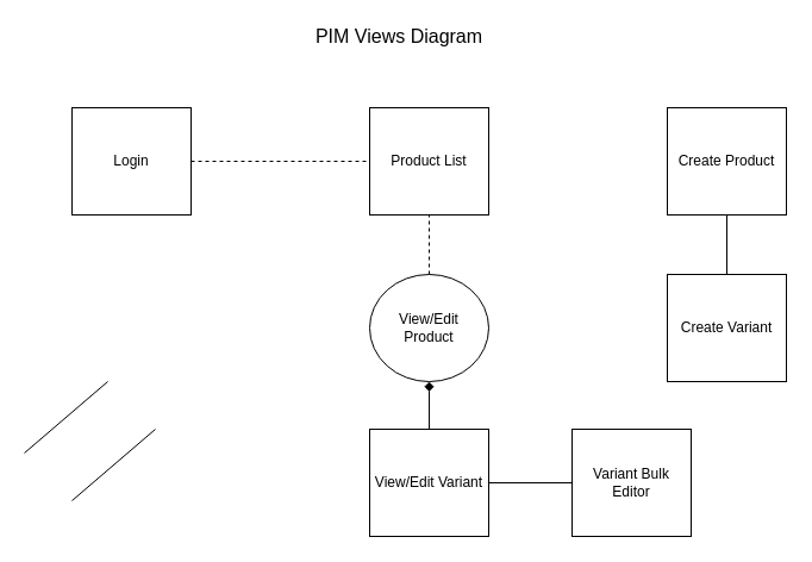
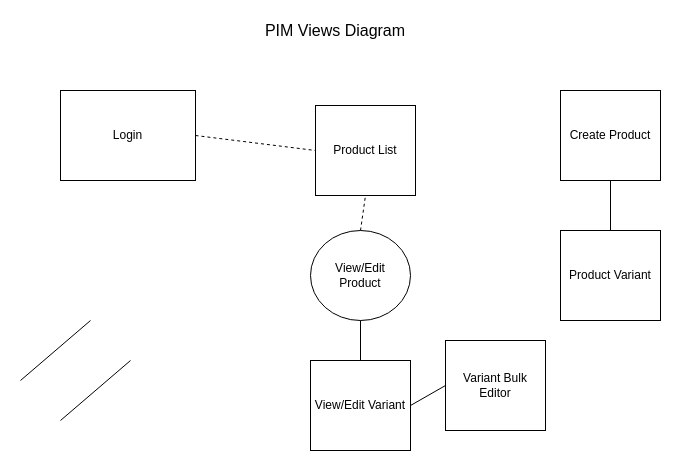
- <mxCell id="3" value="Login" style="whiteSpace=wrap;html=1;align=center;" vertex="1" parent="1"><mxGeometry x="60" y="90" width="100" height="90" as="geometry" /></mxCell>
+ <mxCell id="3" value="Login" style="whiteSpace=wrap;html=1;align=center;" vertex="1" parent="1"><mxGeometry x="60" y="90" width="135" height="90" as="geometry" /></mxCell>
- <mxCell id="4" value="Product List" style="whiteSpace=wrap;html=1;align=center;" vertex="1" parent="1"><mxGeometry x="310" y="90" width="100" height="90" as="geometry" /></mxCell>
+ <mxCell id="4" value="Product List" style="whiteSpace=wrap;html=1;align=center;" vertex="1" parent="1"><mxGeometry x="315" y="105" width="100" height="90" as="geometry" /></mxCell>
- <mxCell id="6" value="Create Variant" style="whiteSpace=wrap;html=1;align=center;" vertex="1" parent="1"><mxGeometry x="560" y="230" width="100" height="90" as="geometry" /></mxCell>
+ <mxCell id="6" value="Product Variant" style="whiteSpace=wrap;html=1;align=center;" vertex="1" parent="1"><mxGeometry x="560" y="230" width="100" height="90" as="geometry" /></mxCell>
- <mxCell id="12" value="" style="endArrow=diamond;html=1;entryX=0.5;entryY=1;entryDx=0;entryDy=0;" edge="1" parent="1" source="8" target="7"><mxGeometry width="50" height="50" relative="1" as="geometry"><mxPoint x="30" y="390" as="sourcePoint" /><mxPoint x="100" y="330" as="targetPoint" /></mxGeometry></mxCell>
+ <mxCell id="12" value="" style="endArrow=none;html=1;entryX=0.5;entryY=1;entryDx=0;entryDy=0;" edge="1" parent="1" source="8" target="7"><mxGeometry width="50" height="50" relative="1" as="geometry"><mxPoint x="30" y="390" as="sourcePoint" /><mxPoint x="100" y="330" as="targetPoint" /></mxGeometry></mxCell>
- <mxCell id="9" value="Variant Bulk Editor" style="whiteSpace=wrap;html=1;align=center;" vertex="1" parent="1"><mxGeometry x="480" y="360" width="100" height="90" as="geometry" /></mxCell>
+ <mxCell id="9" value="Variant Bulk Editor" style="whiteSpace=wrap;html=1;align=center;" vertex="1" parent="1"><mxGeometry x="445" y="340" width="100" height="90" as="geometry" /></mxCell>
